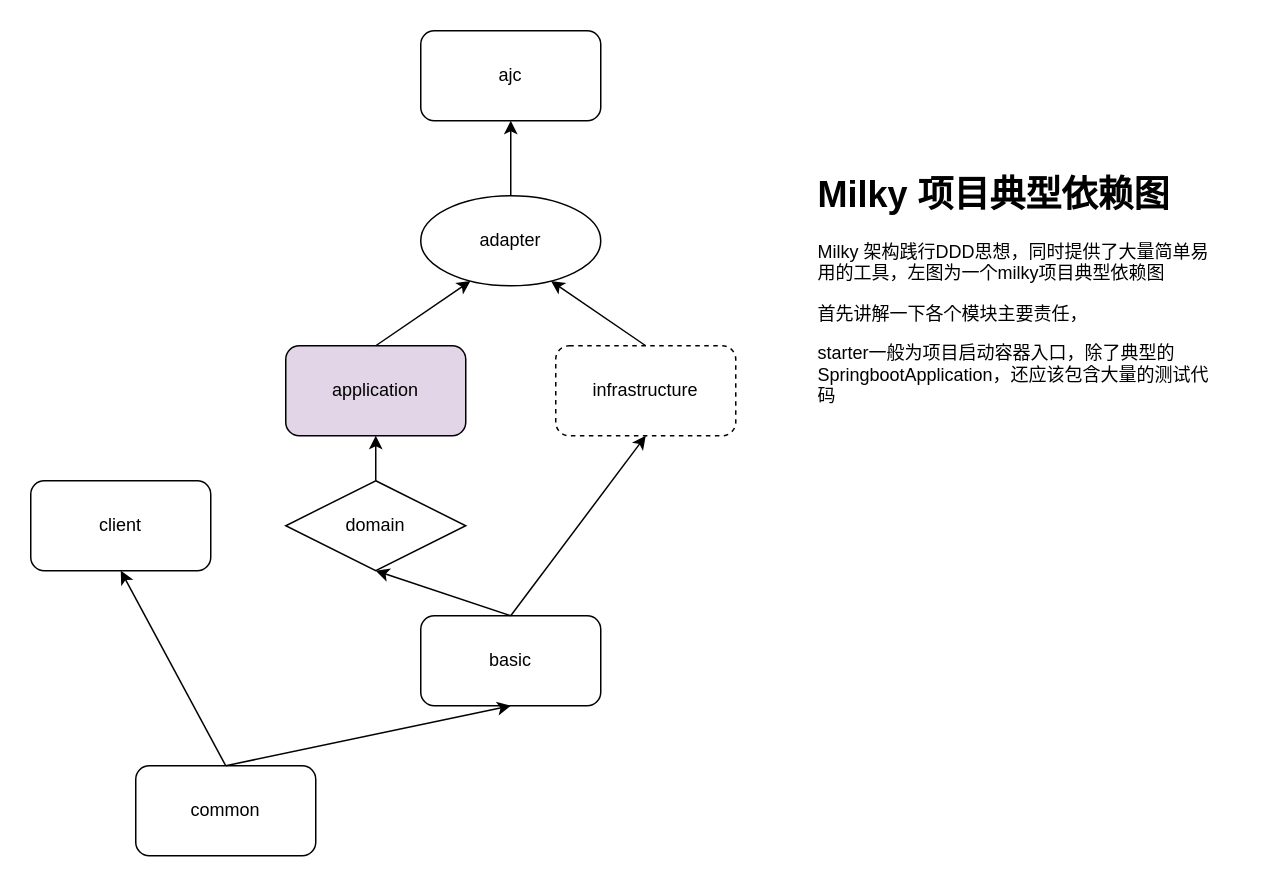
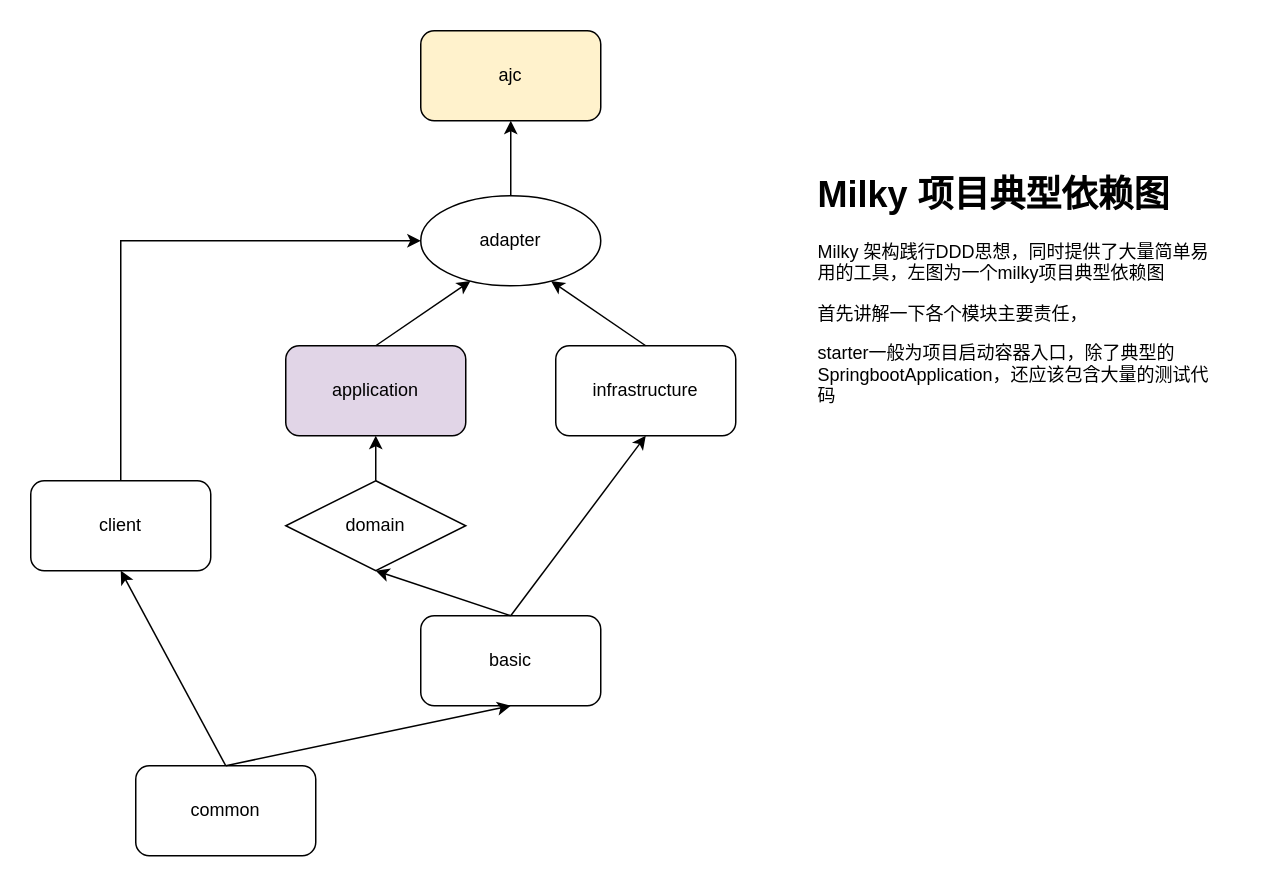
- <mxCell id="14" value="ajc" style="rounded=1;whiteSpace=wrap;html=1;" parent="1" vertex="1"><mxGeometry x="280" y="20" width="120" height="60" as="geometry" /></mxCell>
+ <mxCell id="14" value="ajc" style="rounded=1;whiteSpace=wrap;html=1;fillColor=#fff2cc;" parent="1" vertex="1"><mxGeometry x="280" y="20" width="120" height="60" as="geometry" /></mxCell>
+ <mxCell id="12" value="" style="endArrow=classic;html=1;rounded=0;entryX=0;entryY=0.5;entryDx=0;entryDy=0;exitX=0.5;exitY=0;exitDx=0;exitDy=0;" parent="1" source="11" target="5" edge="1"><mxGeometry width="50" height="50" relative="1" as="geometry"><mxPoint x="40" y="330" as="sourcePoint" /><mxPoint x="90" y="280" as="targetPoint" /><Array as="points"><mxPoint x="80" y="160" /></Array></mxGeometry></mxCell>
- <mxCell id="7" value="infrastructure" style="rounded=1;whiteSpace=wrap;html=1;dashed=1;" parent="1" vertex="1"><mxGeometry x="370" y="230" width="120" height="60" as="geometry" /></mxCell>
+ <mxCell id="7" value="infrastructure" style="rounded=1;whiteSpace=wrap;html=1;" parent="1" vertex="1"><mxGeometry x="370" y="230" width="120" height="60" as="geometry" /></mxCell>
